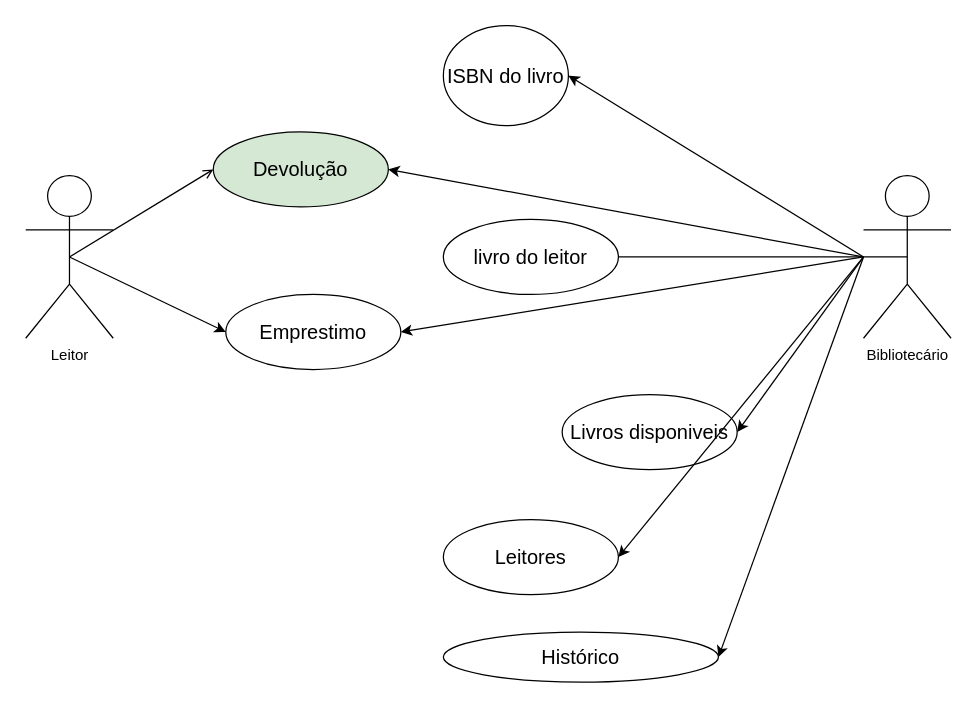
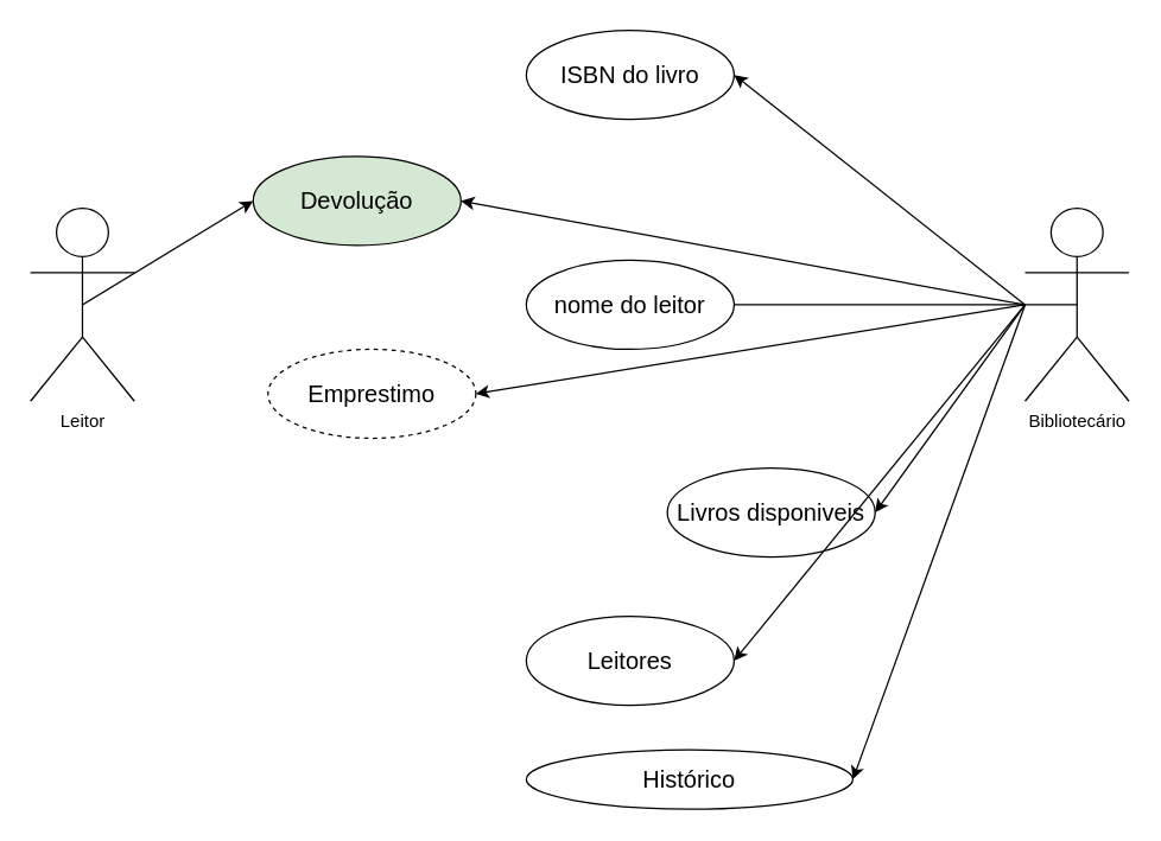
- <mxCell id="4" value="&lt;span style=&quot;font-size: 16px;&quot;&gt;ISBN do livro&lt;/span&gt;" style="ellipse;whiteSpace=wrap;html=1;" parent="1" vertex="1"><mxGeometry x="354" y="20" width="100" height="80" as="geometry" /></mxCell>
+ <mxCell id="4" value="&lt;span style=&quot;font-size: 16px;&quot;&gt;ISBN do livro&lt;/span&gt;" style="ellipse;whiteSpace=wrap;html=1;" parent="1" vertex="1"><mxGeometry x="354" y="20" width="140" height="60" as="geometry" /></mxCell>
- <mxCell id="19" value="" style="endArrow=open;html=1;rounded=0;exitX=0.5;exitY=0.5;exitDx=0;exitDy=0;exitPerimeter=0;entryX=0;entryY=0.5;entryDx=0;entryDy=0;" parent="1" source="2" target="14" edge="1"><mxGeometry width="50" height="50" relative="1" as="geometry"><mxPoint x="410" y="355" as="sourcePoint" /><mxPoint x="460" y="305" as="targetPoint" /></mxGeometry></mxCell>
+ <mxCell id="19" value="" style="endArrow=classic;html=1;rounded=0;exitX=0.5;exitY=0.5;exitDx=0;exitDy=0;exitPerimeter=0;entryX=0;entryY=0.5;entryDx=0;entryDy=0;" parent="1" source="2" target="14" edge="1"><mxGeometry width="50" height="50" relative="1" as="geometry"><mxPoint x="410" y="355" as="sourcePoint" /><mxPoint x="460" y="305" as="targetPoint" /></mxGeometry></mxCell>
- <mxCell id="3" value="&lt;font style=&quot;font-size: 16px;&quot;&gt;livro do leitor&lt;/font&gt;" style="ellipse;whiteSpace=wrap;html=1;" parent="1" vertex="1"><mxGeometry x="354" y="175" width="140" height="60" as="geometry" /></mxCell>
+ <mxCell id="3" value="&lt;font style=&quot;font-size: 16px;&quot;&gt;nome do leitor&lt;/font&gt;" style="ellipse;whiteSpace=wrap;html=1;" parent="1" vertex="1"><mxGeometry x="354" y="175" width="140" height="60" as="geometry" /></mxCell>
- <mxCell id="18" value="" style="endArrow=classic;html=1;rounded=0;exitX=0.5;exitY=0.5;exitDx=0;exitDy=0;exitPerimeter=0;entryX=0;entryY=0.5;entryDx=0;entryDy=0;" parent="1" source="2" target="15" edge="1"><mxGeometry width="50" height="50" relative="1" as="geometry"><mxPoint x="410" y="355" as="sourcePoint" /><mxPoint x="460" y="305" as="targetPoint" /></mxGeometry></mxCell>
- <mxCell id="15" value="&lt;span style=&quot;font-size: 16px;&quot;&gt;Emprestimo&lt;/span&gt;" style="ellipse;whiteSpace=wrap;html=1;" parent="1" vertex="1"><mxGeometry x="180" y="235" width="140" height="60" as="geometry" /></mxCell>
+ <mxCell id="15" value="&lt;span style=&quot;font-size: 16px;&quot;&gt;Emprestimo&lt;/span&gt;" style="ellipse;whiteSpace=wrap;html=1;dashed=1;" parent="1" vertex="1"><mxGeometry x="180" y="235" width="140" height="60" as="geometry" /></mxCell>
